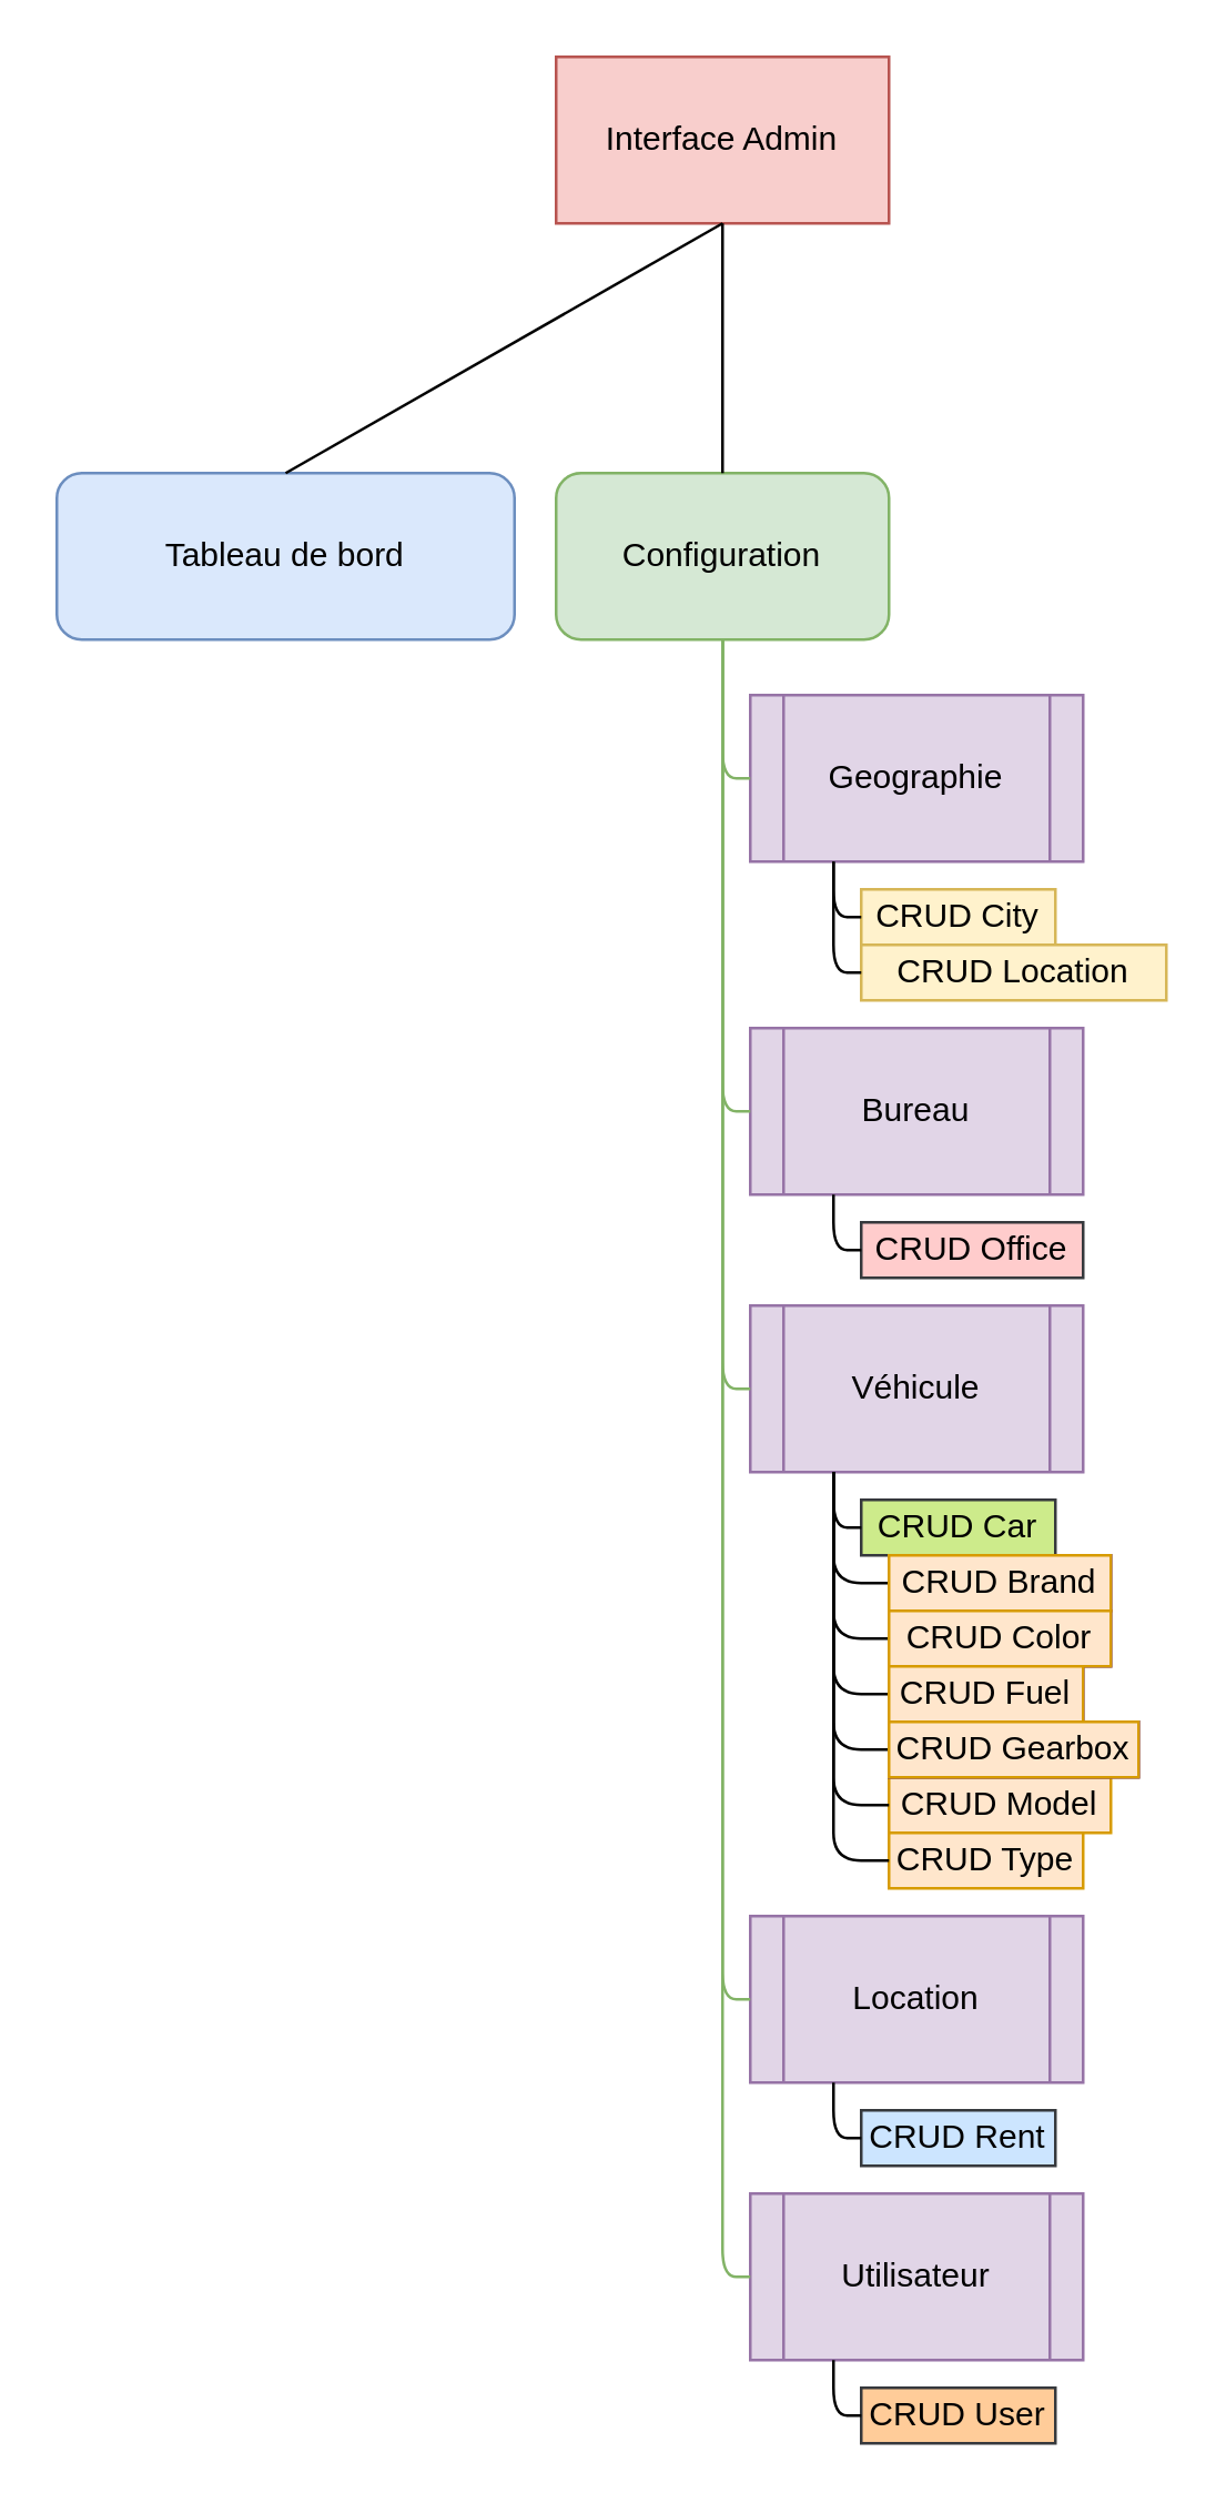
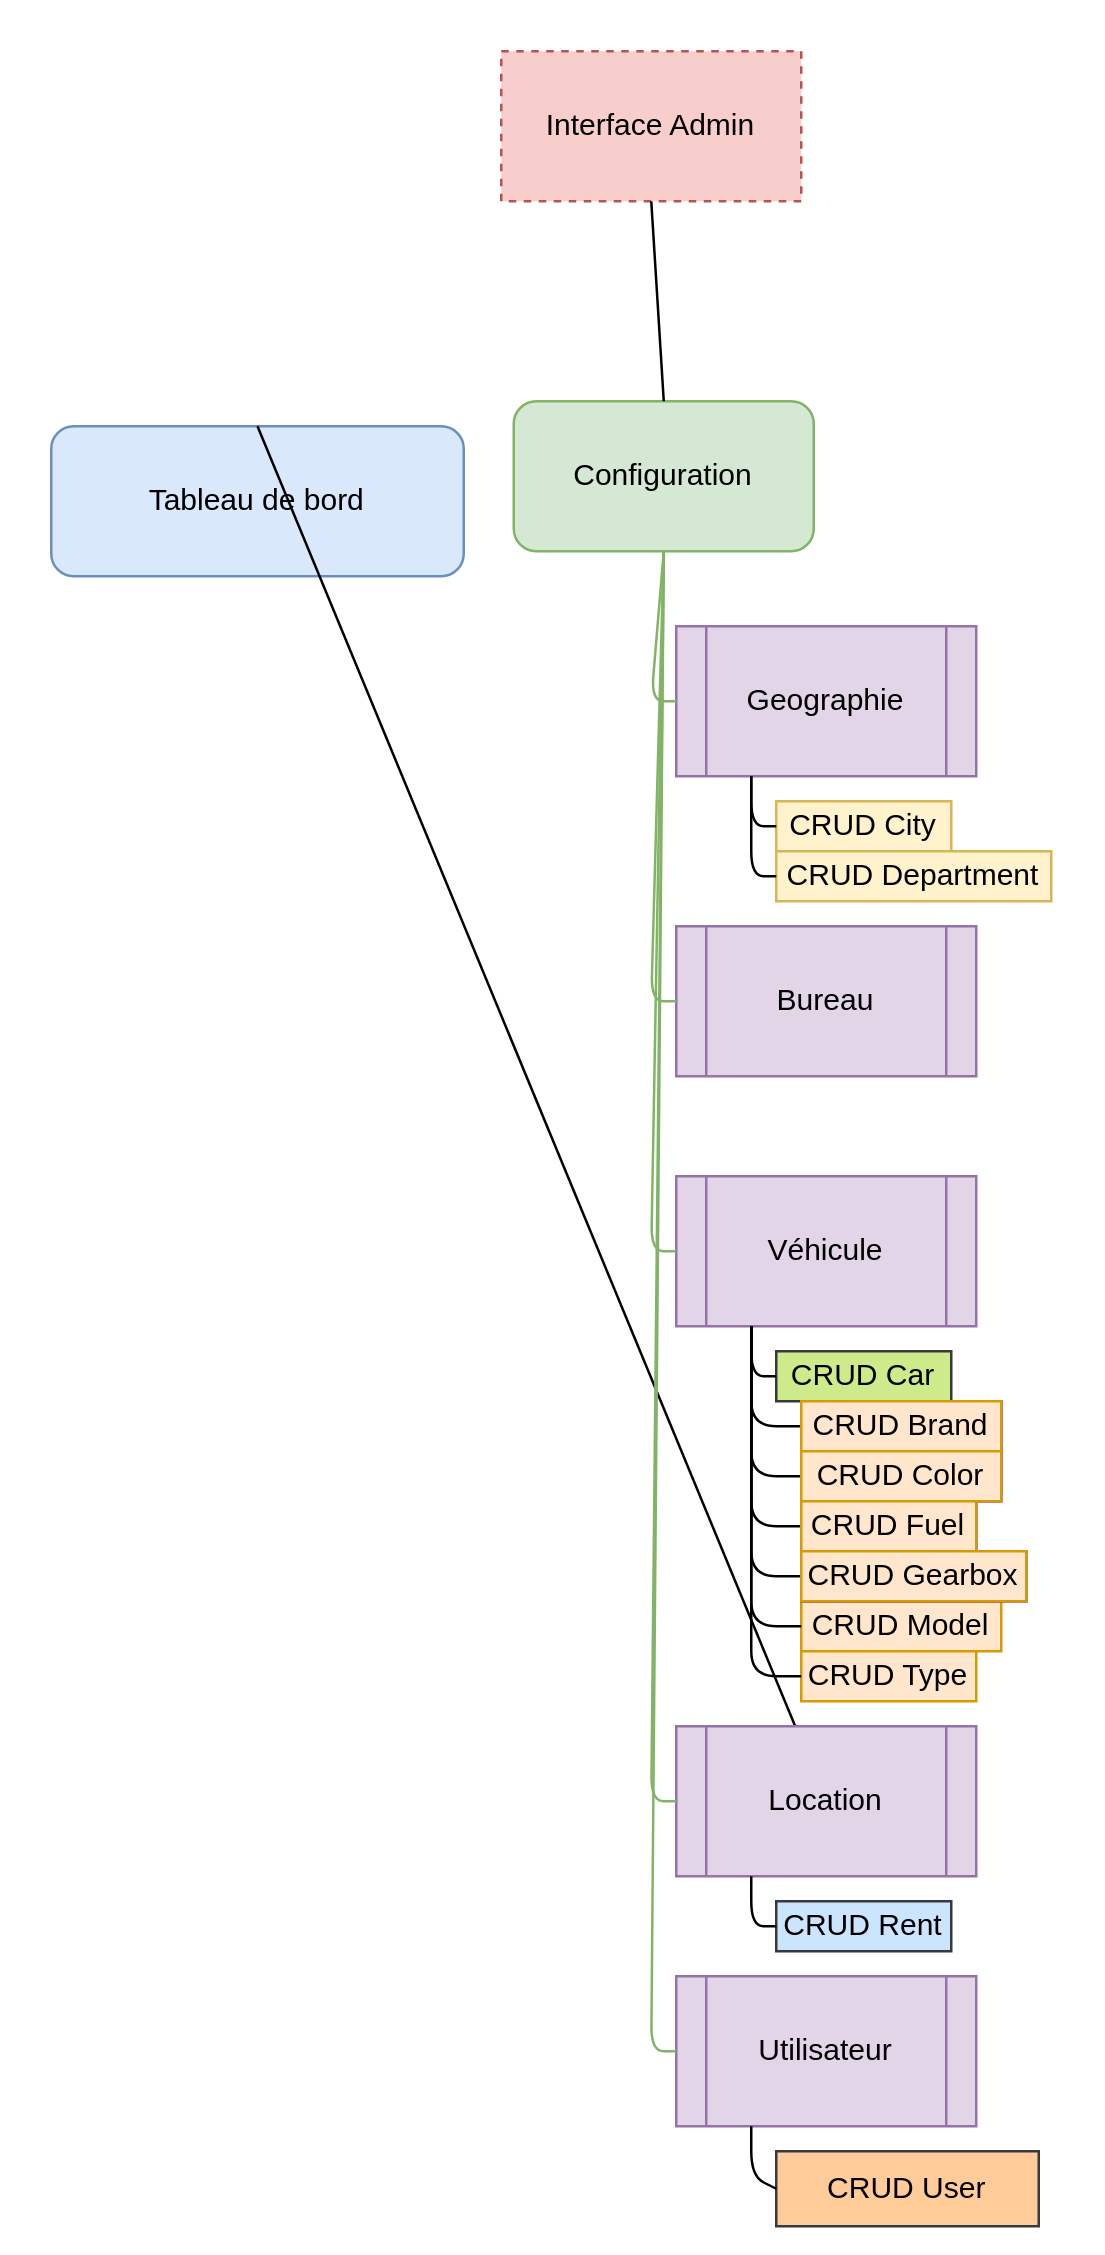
- <mxCell id="2" value="Interface Admin" style="rounded=0;whiteSpace=wrap;html=1;fillColor=#f8cecc;strokeColor=#b85450;" vertex="1" parent="1"><mxGeometry x="200" y="20" width="120" height="60" as="geometry" /></mxCell>
+ <mxCell id="2" value="Interface Admin" style="rounded=0;whiteSpace=wrap;html=1;fillColor=#f8cecc;strokeColor=#b85450;dashed=1;" vertex="1" parent="1"><mxGeometry x="200" y="20" width="120" height="60" as="geometry" /></mxCell>
- <mxCell id="6" value="" style="endArrow=none;html=1;entryX=0.5;entryY=1;entryDx=0;entryDy=0;exitX=0.5;exitY=0;exitDx=0;exitDy=0;" edge="1" parent="1" source="3" target="2"><mxGeometry width="50" height="50" relative="1" as="geometry"><mxPoint x="270" y="180" as="sourcePoint" /><mxPoint x="270" y="90" as="targetPoint" /></mxGeometry></mxCell>
+ <mxCell id="6" value="" style="endArrow=none;html=1;exitX=0.5;exitY=0;exitDx=0;exitDy=0;" edge="1" parent="1" source="3" target="30"><mxGeometry width="50" height="50" relative="1" as="geometry"><mxPoint x="270" y="180" as="sourcePoint" /><mxPoint x="270" y="90" as="targetPoint" /></mxGeometry></mxCell>
- <mxCell id="4" value="Configuration" style="rounded=1;whiteSpace=wrap;html=1;fillColor=#d5e8d4;strokeColor=#82b366;" vertex="1" parent="1"><mxGeometry x="200" y="170" width="120" height="60" as="geometry" /></mxCell>
+ <mxCell id="4" value="Configuration" style="rounded=1;whiteSpace=wrap;html=1;fillColor=#d5e8d4;strokeColor=#82b366;" vertex="1" parent="1"><mxGeometry x="205" y="160" width="120" height="60" as="geometry" /></mxCell>
- <mxCell id="11" value="CRUD Location" style="text;html=1;strokeColor=#d6b656;fillColor=#fff2cc;align=center;verticalAlign=middle;whiteSpace=wrap;rounded=0;" vertex="1" parent="1"><mxGeometry x="310" y="340" width="110" height="20" as="geometry" /></mxCell>
+ <mxCell id="11" value="CRUD Department" style="text;html=1;strokeColor=#d6b656;fillColor=#fff2cc;align=center;verticalAlign=middle;whiteSpace=wrap;rounded=0;" vertex="1" parent="1"><mxGeometry x="310" y="340" width="110" height="20" as="geometry" /></mxCell>
- <mxCell id="22" value="" style="endArrow=none;html=1;exitX=0;exitY=0.5;exitDx=0;exitDy=0;entryX=0.25;entryY=1;entryDx=0;entryDy=0;" edge="1" parent="1" source="12" target="8"><mxGeometry width="50" height="50" relative="1" as="geometry"><mxPoint x="310" y="470" as="sourcePoint" /><mxPoint x="300" y="430" as="targetPoint" /><Array as="points"><mxPoint x="300" y="450" /></Array></mxGeometry></mxCell>
- <mxCell id="12" value="CRUD Office" style="text;html=1;strokeColor=#36393d;fillColor=#ffcccc;align=center;verticalAlign=middle;whiteSpace=wrap;rounded=0;" vertex="1" parent="1"><mxGeometry x="310" y="440" width="80" height="20" as="geometry" /></mxCell>
- <mxCell id="34" value="CRUD User" style="text;html=1;strokeColor=#36393d;fillColor=#ffcc99;align=center;verticalAlign=middle;whiteSpace=wrap;rounded=0;" vertex="1" parent="1"><mxGeometry x="310" y="860" width="70" height="20" as="geometry" /></mxCell>
+ <mxCell id="34" value="CRUD User" style="text;html=1;strokeColor=#36393d;fillColor=#ffcc99;align=center;verticalAlign=middle;whiteSpace=wrap;rounded=0;" vertex="1" parent="1"><mxGeometry x="310" y="860" width="105" height="30" as="geometry" /></mxCell>
